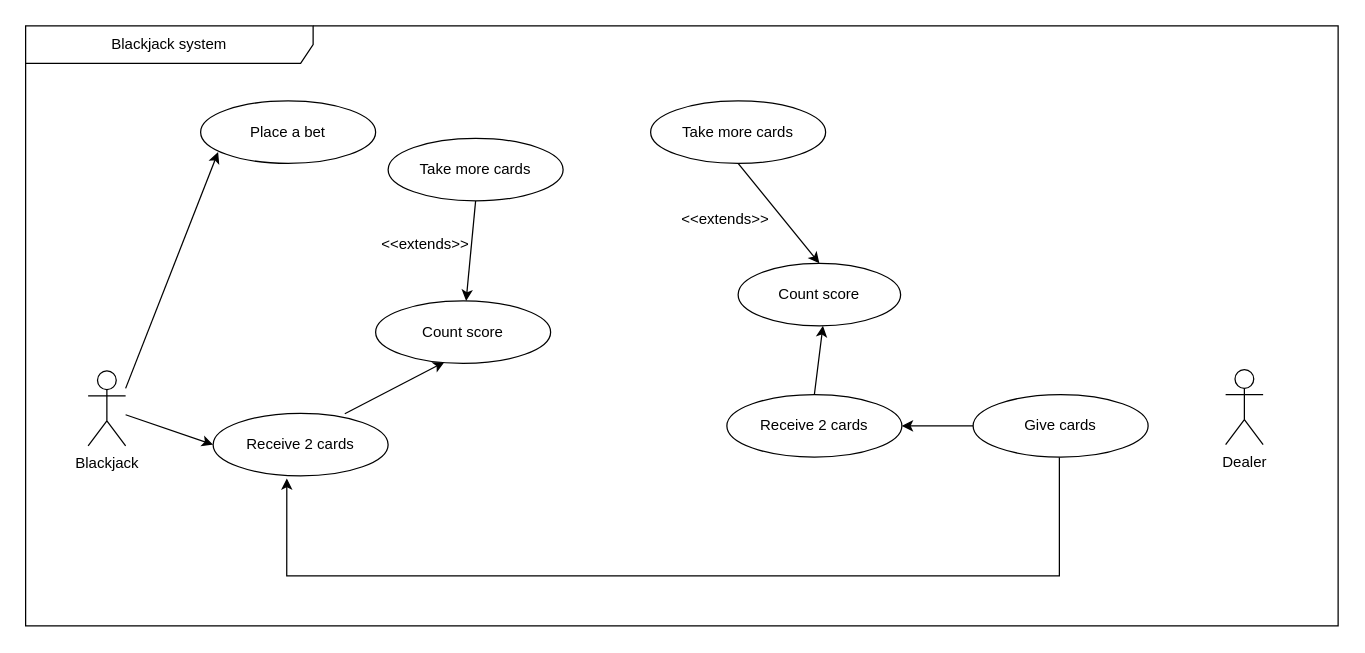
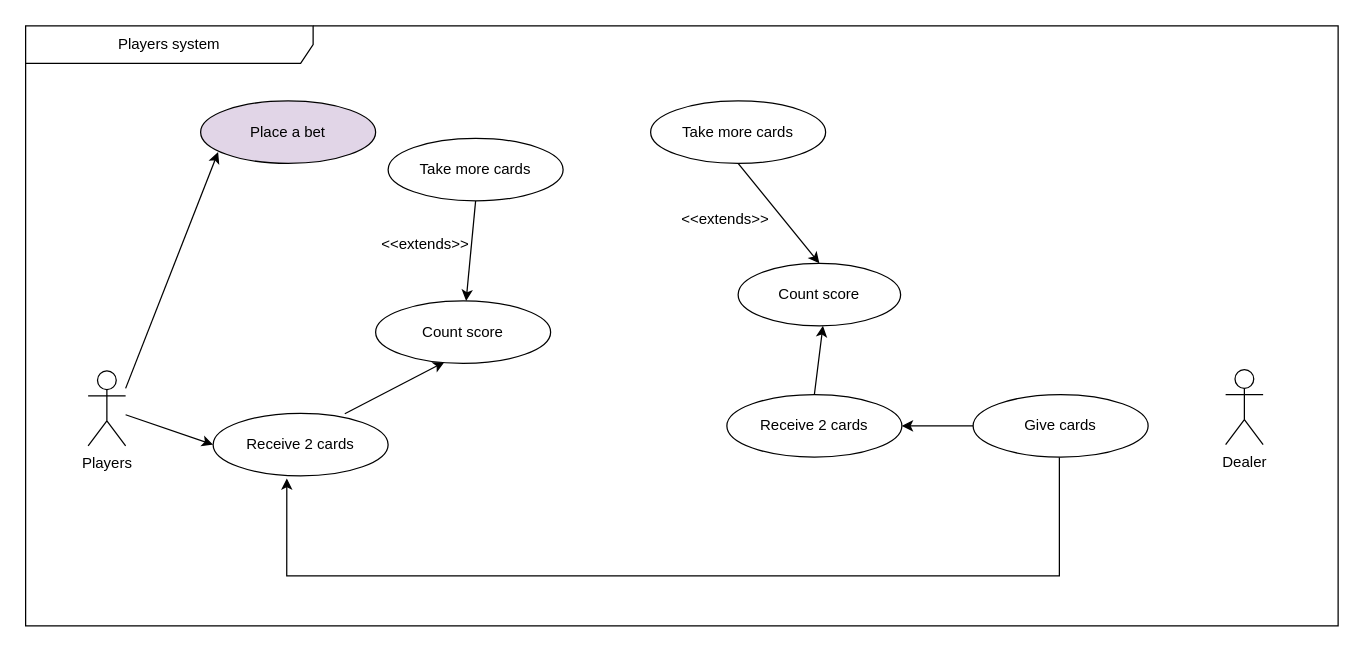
- <mxCell id="2" value="Blackjack system" style="shape=umlFrame;whiteSpace=wrap;html=1;width=230;height=30;" parent="1" vertex="1"><mxGeometry x="20" y="20" width="1050" height="480" as="geometry" /></mxCell>
+ <mxCell id="2" value="Players system" style="shape=umlFrame;whiteSpace=wrap;html=1;width=230;height=30;" parent="1" vertex="1"><mxGeometry x="20" y="20" width="1050" height="480" as="geometry" /></mxCell>
- <mxCell id="7" value="Place a bet" style="ellipse;whiteSpace=wrap;html=1;" parent="1" vertex="1"><mxGeometry x="160" y="80" width="140" height="50" as="geometry" /></mxCell>
+ <mxCell id="7" value="Place a bet" style="ellipse;whiteSpace=wrap;html=1;fillColor=#e1d5e7;" parent="1" vertex="1"><mxGeometry x="160" y="80" width="140" height="50" as="geometry" /></mxCell>
- <mxCell id="5" value="Blackjack" style="shape=umlActor;verticalLabelPosition=bottom;verticalAlign=top;html=1;outlineConnect=0;" parent="1" vertex="1"><mxGeometry x="70" y="296" width="30" height="60" as="geometry" /></mxCell>
+ <mxCell id="5" value="Players" style="shape=umlActor;verticalLabelPosition=bottom;verticalAlign=top;html=1;outlineConnect=0;" parent="1" vertex="1"><mxGeometry x="70" y="296" width="30" height="60" as="geometry" /></mxCell>
